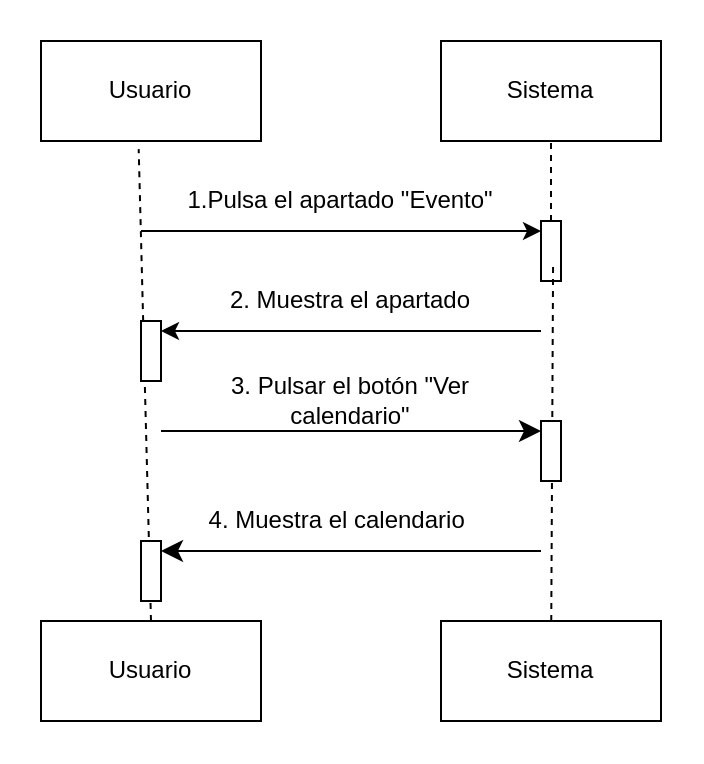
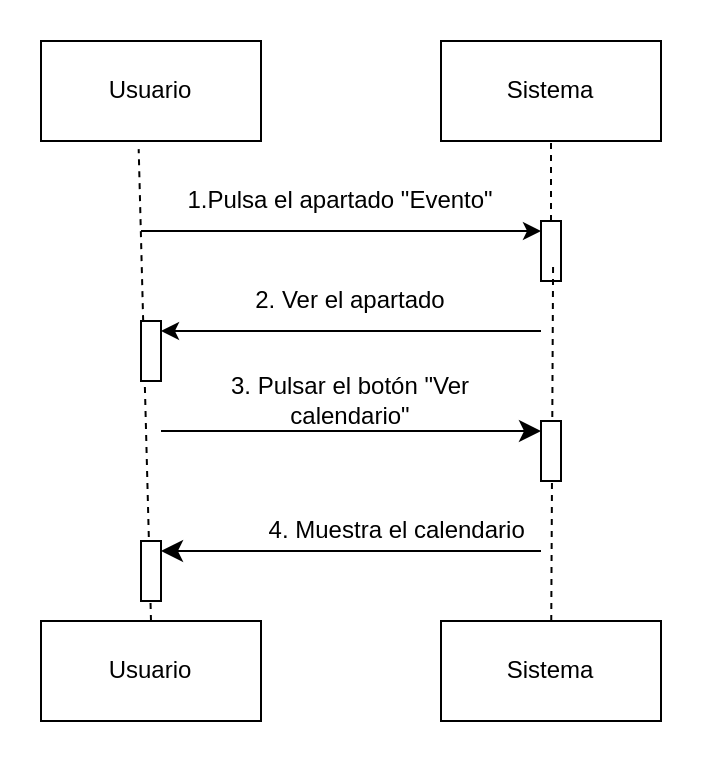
- <mxCell id="16" value="2. Muestra el apartado" style="text;html=1;align=center;verticalAlign=middle;whiteSpace=wrap;rounded=0;" vertex="1" parent="1"><mxGeometry x="90" y="140" width="170" height="20" as="geometry" /></mxCell>
+ <mxCell id="16" value="2. Ver el apartado" style="text;html=1;align=center;verticalAlign=middle;whiteSpace=wrap;rounded=0;" vertex="1" parent="1"><mxGeometry x="90" y="140" width="170" height="20" as="geometry" /></mxCell>
- <mxCell id="21" value="4. Muestra el calendario&amp;nbsp;" style="text;html=1;align=center;verticalAlign=middle;whiteSpace=wrap;rounded=0;" vertex="1" parent="1"><mxGeometry x="85" y="250" width="170" height="20" as="geometry" /></mxCell>
+ <mxCell id="21" value="4. Muestra el calendario&amp;nbsp;" style="text;html=1;align=center;verticalAlign=middle;whiteSpace=wrap;rounded=0;" vertex="1" parent="1"><mxGeometry x="115" y="255" width="170" height="20" as="geometry" /></mxCell>
